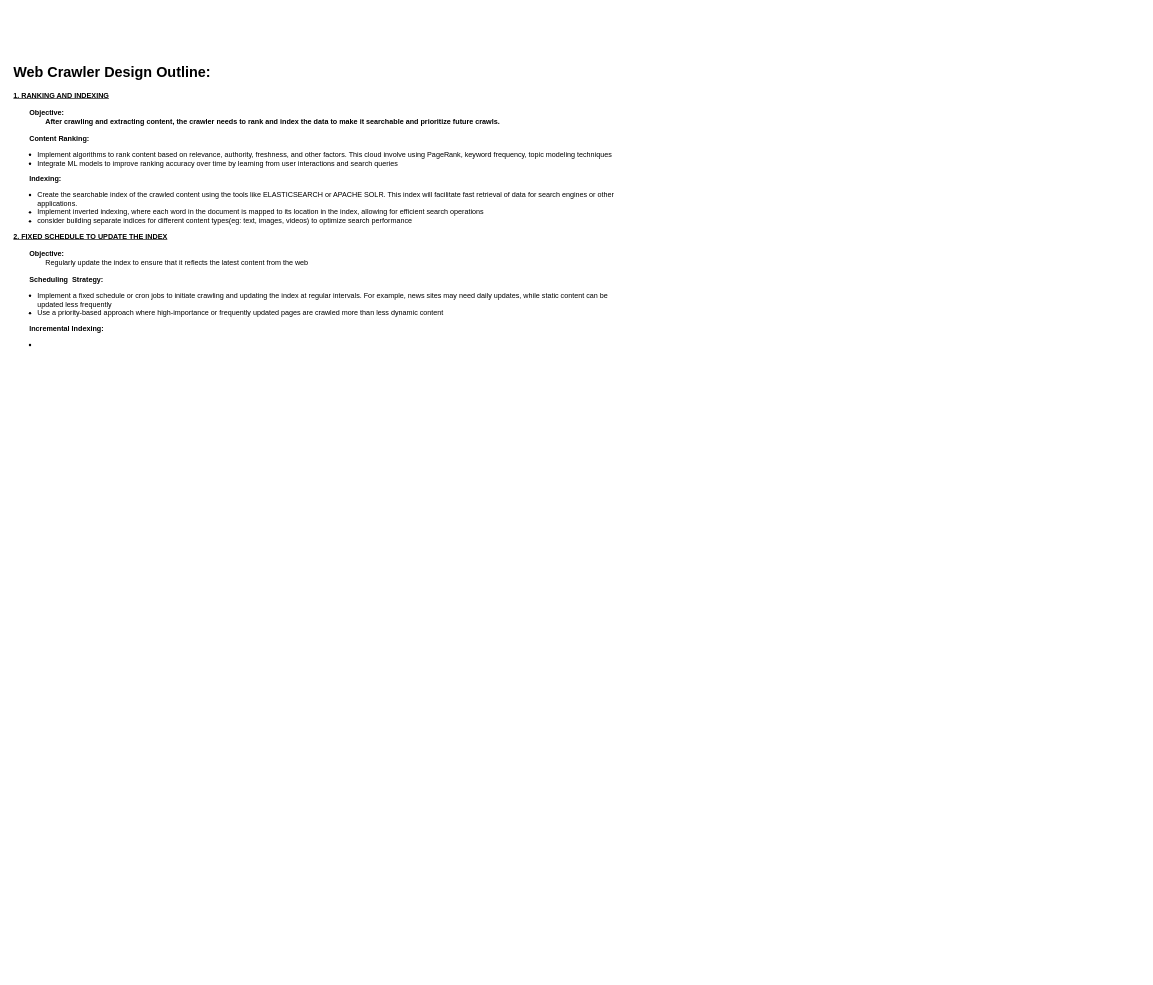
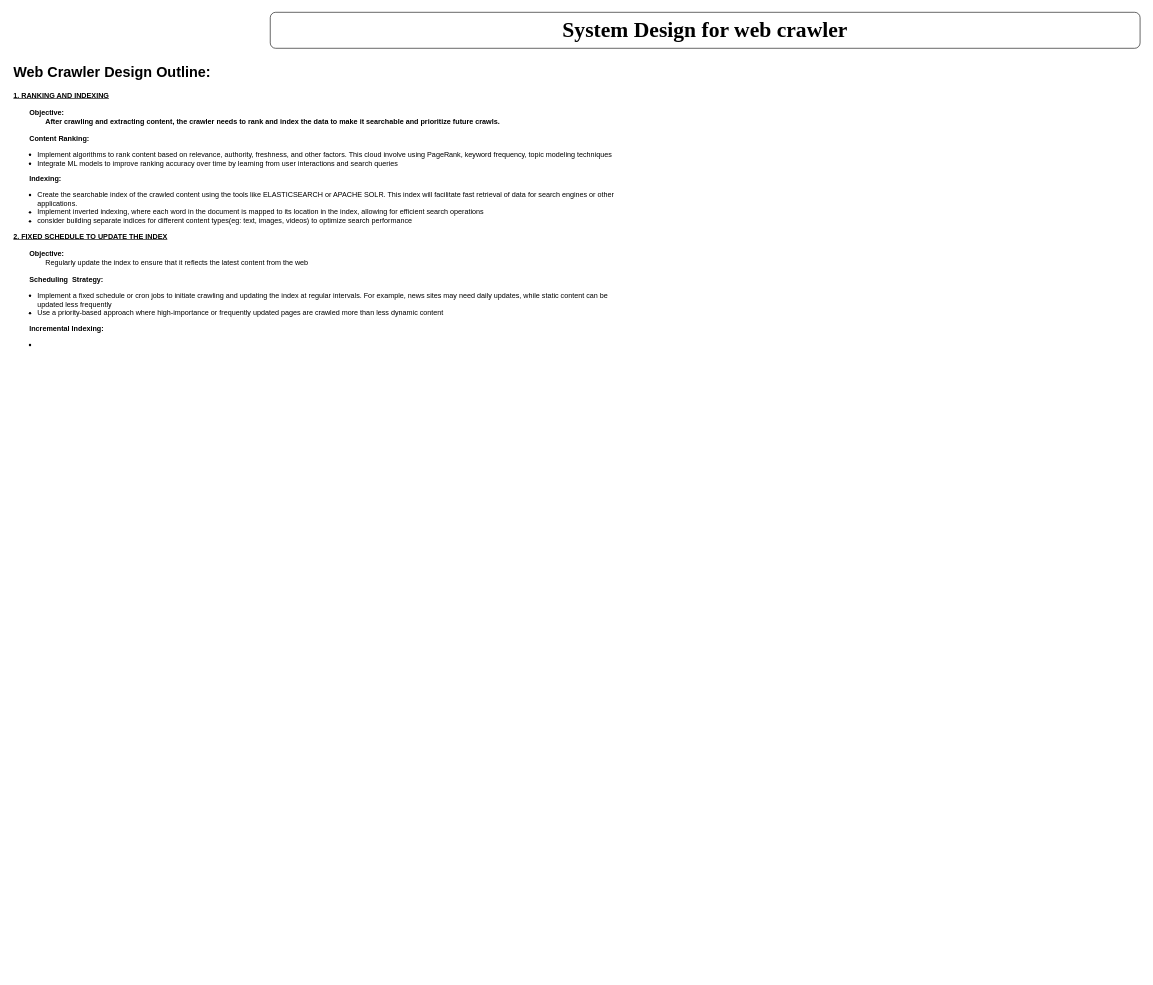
+ <mxCell id="2" value="&lt;font face=&quot;Times New Roman&quot;&gt;&lt;b&gt;&lt;font style=&quot;font-size: 36px;&quot;&gt;System Design for web crawler &lt;/font&gt;&lt;br&gt;&lt;/b&gt;&lt;/font&gt;" style="rounded=1;whiteSpace=wrap;html=1;" vertex="1" parent="1"><mxGeometry x="450" width="1450" height="60" as="geometry" y="20" /></mxCell>
